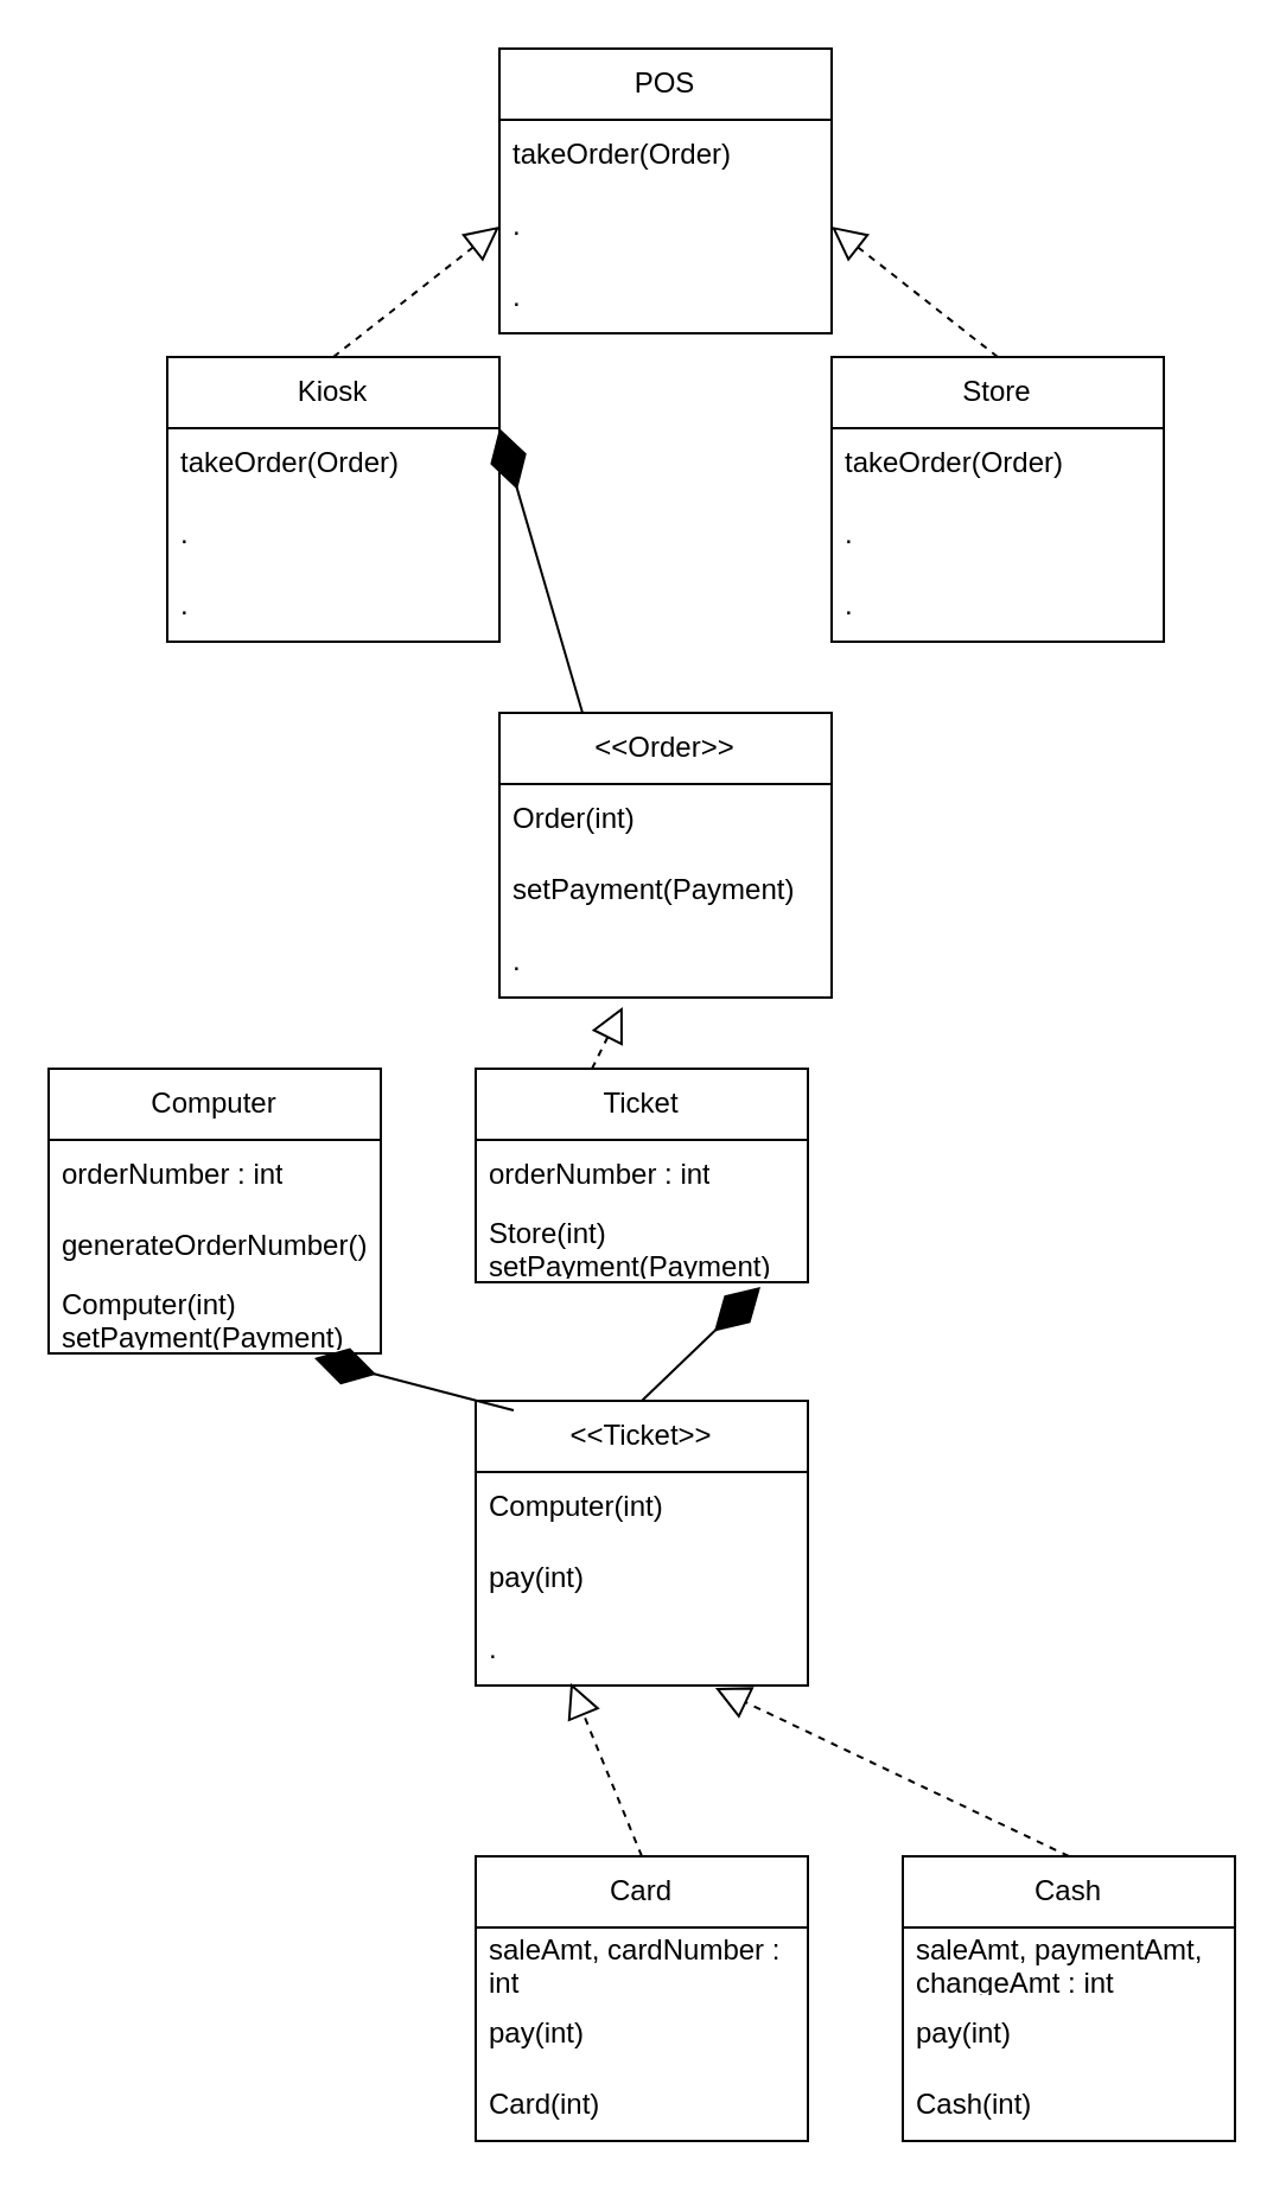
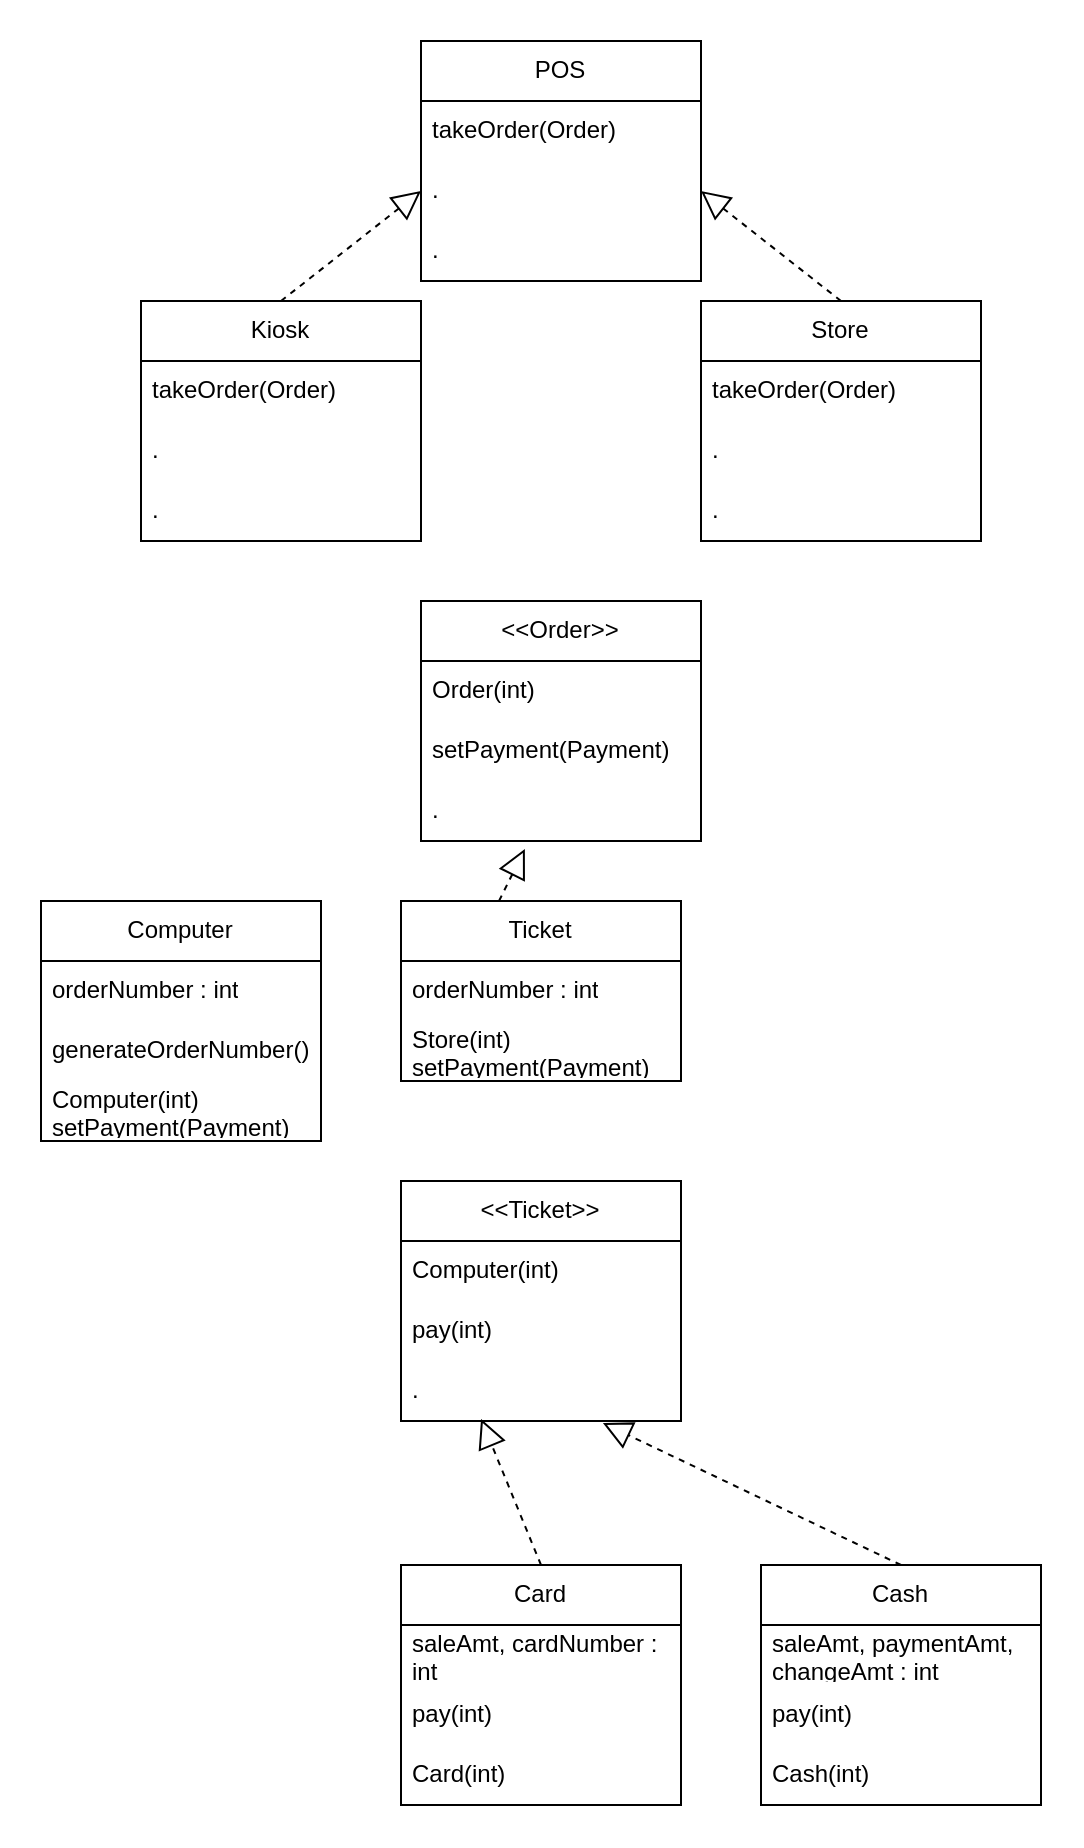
- <mxCell id="39" value="" style="endArrow=diamondThin;endFill=1;endSize=24;html=1;rounded=0;entryX=1;entryY=0.25;entryDx=0;entryDy=0;exitX=0.25;exitY=0;exitDx=0;exitDy=0;" edge="1" parent="1" source="2" target="10"><mxGeometry width="160" relative="1" as="geometry"><mxPoint x="-20" y="280" as="sourcePoint" /><mxPoint x="140" y="280" as="targetPoint" /></mxGeometry></mxCell>
- <mxCell id="41" value="" style="endArrow=diamondThin;endFill=1;endSize=24;html=1;rounded=0;entryX=0.857;entryY=1.067;entryDx=0;entryDy=0;entryPerimeter=0;exitX=0.5;exitY=0;exitDx=0;exitDy=0;" edge="1" parent="1" source="6" target="24"><mxGeometry width="160" relative="1" as="geometry"><mxPoint x="283.98" y="587.99" as="sourcePoint" /><mxPoint x="230" y="590" as="targetPoint" /></mxGeometry></mxCell>
- <mxCell id="44" value="" style="endArrow=diamondThin;endFill=1;endSize=24;html=1;rounded=0;entryX=0.8;entryY=1.067;entryDx=0;entryDy=0;entryPerimeter=0;exitX=0.114;exitY=0.033;exitDx=0;exitDy=0;exitPerimeter=0;" edge="1" parent="1" source="6" target="21"><mxGeometry width="160" relative="1" as="geometry"><mxPoint x="350" y="580" as="sourcePoint" /><mxPoint x="510" y="580" as="targetPoint" /></mxGeometry></mxCell>
